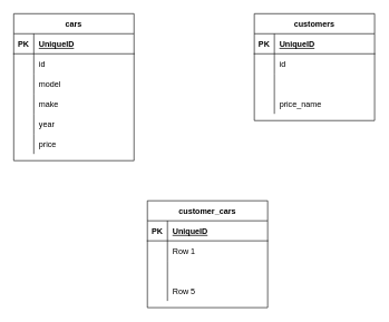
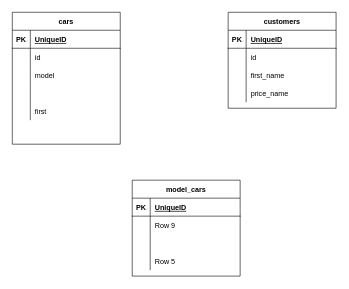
+ <mxCell id="30" value="first_name" style="shape=partialRectangle;connectable=0;fillColor=none;top=0;left=0;bottom=0;right=0;align=left;spacingLeft=6;overflow=hidden;" vertex="1" parent="28"><mxGeometry x="30" width="150" height="30" as="geometry" /></mxCell>
- <mxCell id="14" value="make" style="shape=partialRectangle;connectable=0;fillColor=none;top=0;left=0;bottom=0;right=0;align=left;spacingLeft=6;overflow=hidden;" vertex="1" parent="12"><mxGeometry x="30" width="150" height="30" as="geometry" /></mxCell>
- <mxCell id="17" value="year" style="shape=partialRectangle;connectable=0;fillColor=none;top=0;left=0;bottom=0;right=0;align=left;spacingLeft=6;overflow=hidden;" vertex="1" parent="15"><mxGeometry x="30" width="150" height="30" as="geometry" /></mxCell>
+ <mxCell id="17" value="first" style="shape=partialRectangle;connectable=0;fillColor=none;top=0;left=0;bottom=0;right=0;align=left;spacingLeft=6;overflow=hidden;" vertex="1" parent="15"><mxGeometry x="30" width="150" height="30" as="geometry" /></mxCell>
- <mxCell id="20" value="price" style="shape=partialRectangle;connectable=0;fillColor=none;top=0;left=0;bottom=0;right=0;align=left;spacingLeft=6;overflow=hidden;" vertex="1" parent="18"><mxGeometry x="30" width="150" height="30" as="geometry" /></mxCell>
- <mxCell id="34" value="customer_cars" style="shape=table;startSize=30;container=1;collapsible=1;childLayout=tableLayout;fixedRows=1;rowLines=0;fontStyle=1;align=center;resizeLast=1;" vertex="1" parent="1"><mxGeometry x="220" y="300" width="180" height="160" as="geometry" /></mxCell>
+ <mxCell id="34" value="model_cars" style="shape=table;startSize=30;container=1;collapsible=1;childLayout=tableLayout;fixedRows=1;rowLines=0;fontStyle=1;align=center;resizeLast=1;" vertex="1" parent="1"><mxGeometry x="220" y="300" width="180" height="160" as="geometry" /></mxCell>
- <mxCell id="40" value="Row 1" style="shape=partialRectangle;connectable=0;fillColor=none;top=0;left=0;bottom=0;right=0;align=left;spacingLeft=6;overflow=hidden;" vertex="1" parent="38"><mxGeometry x="30" width="150" height="30" as="geometry" /></mxCell>
+ <mxCell id="40" value="Row 9" style="shape=partialRectangle;connectable=0;fillColor=none;top=0;left=0;bottom=0;right=0;align=left;spacingLeft=6;overflow=hidden;" vertex="1" parent="38"><mxGeometry x="30" width="150" height="30" as="geometry" /></mxCell>
